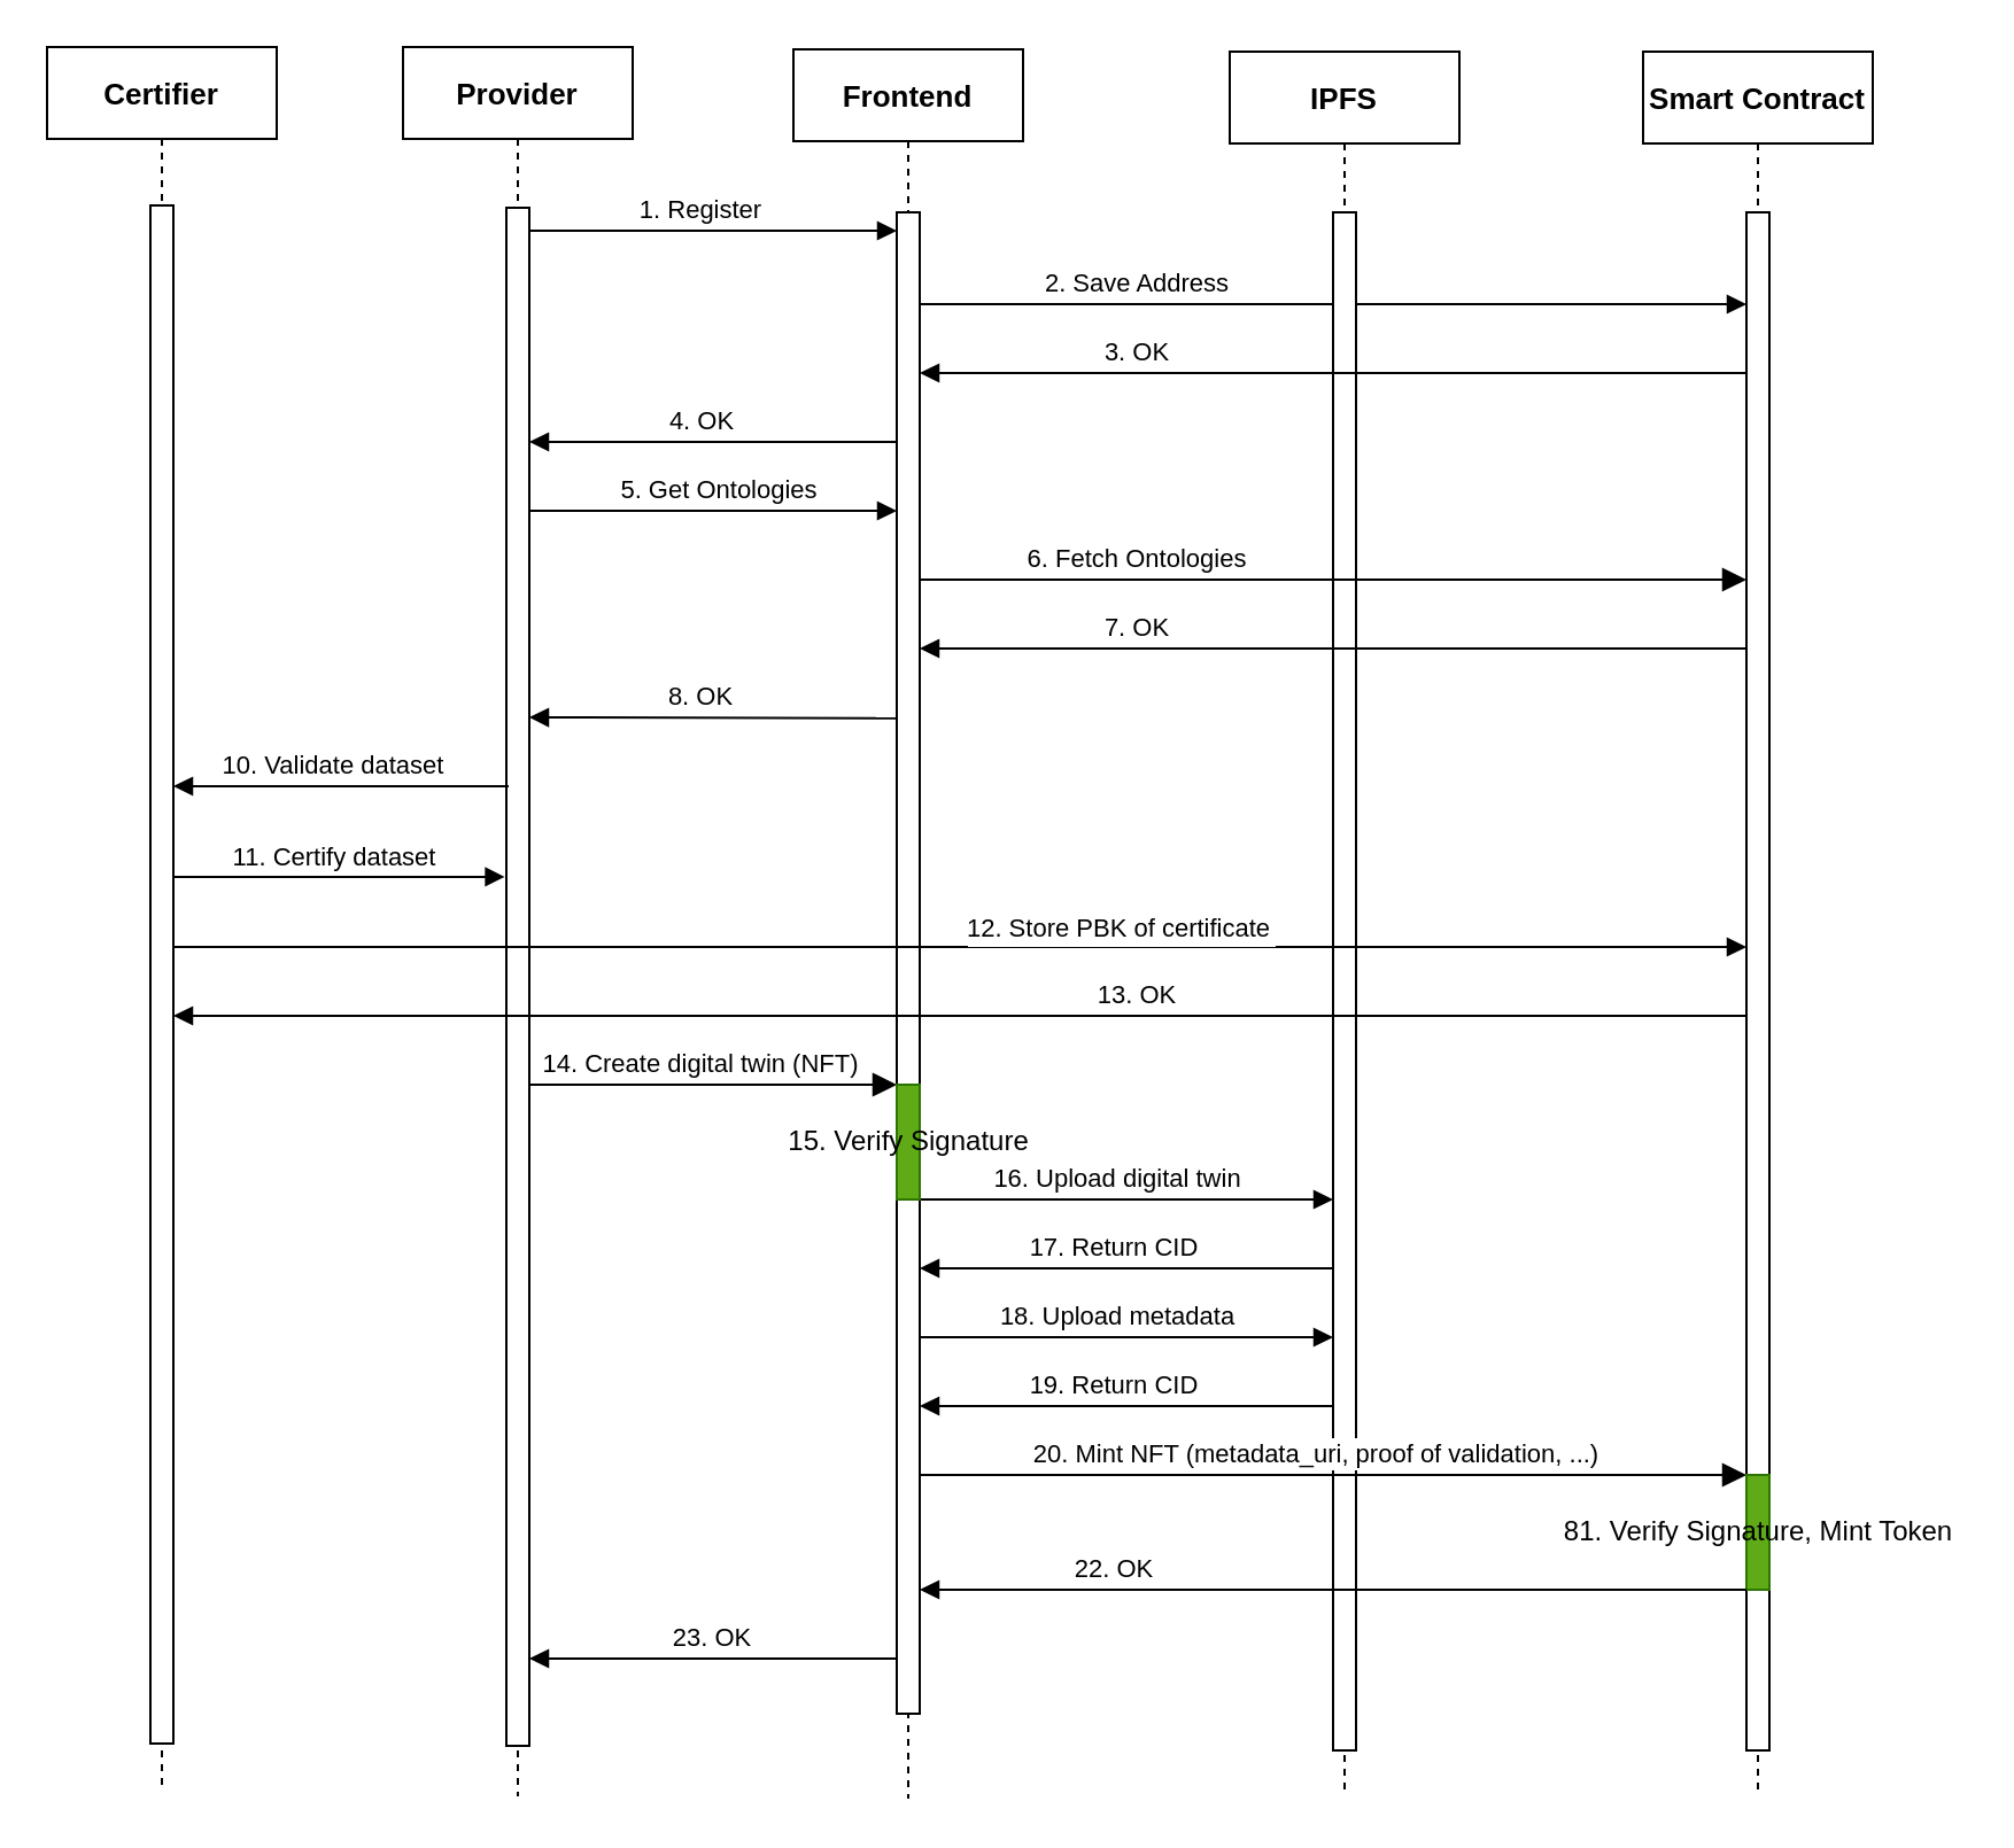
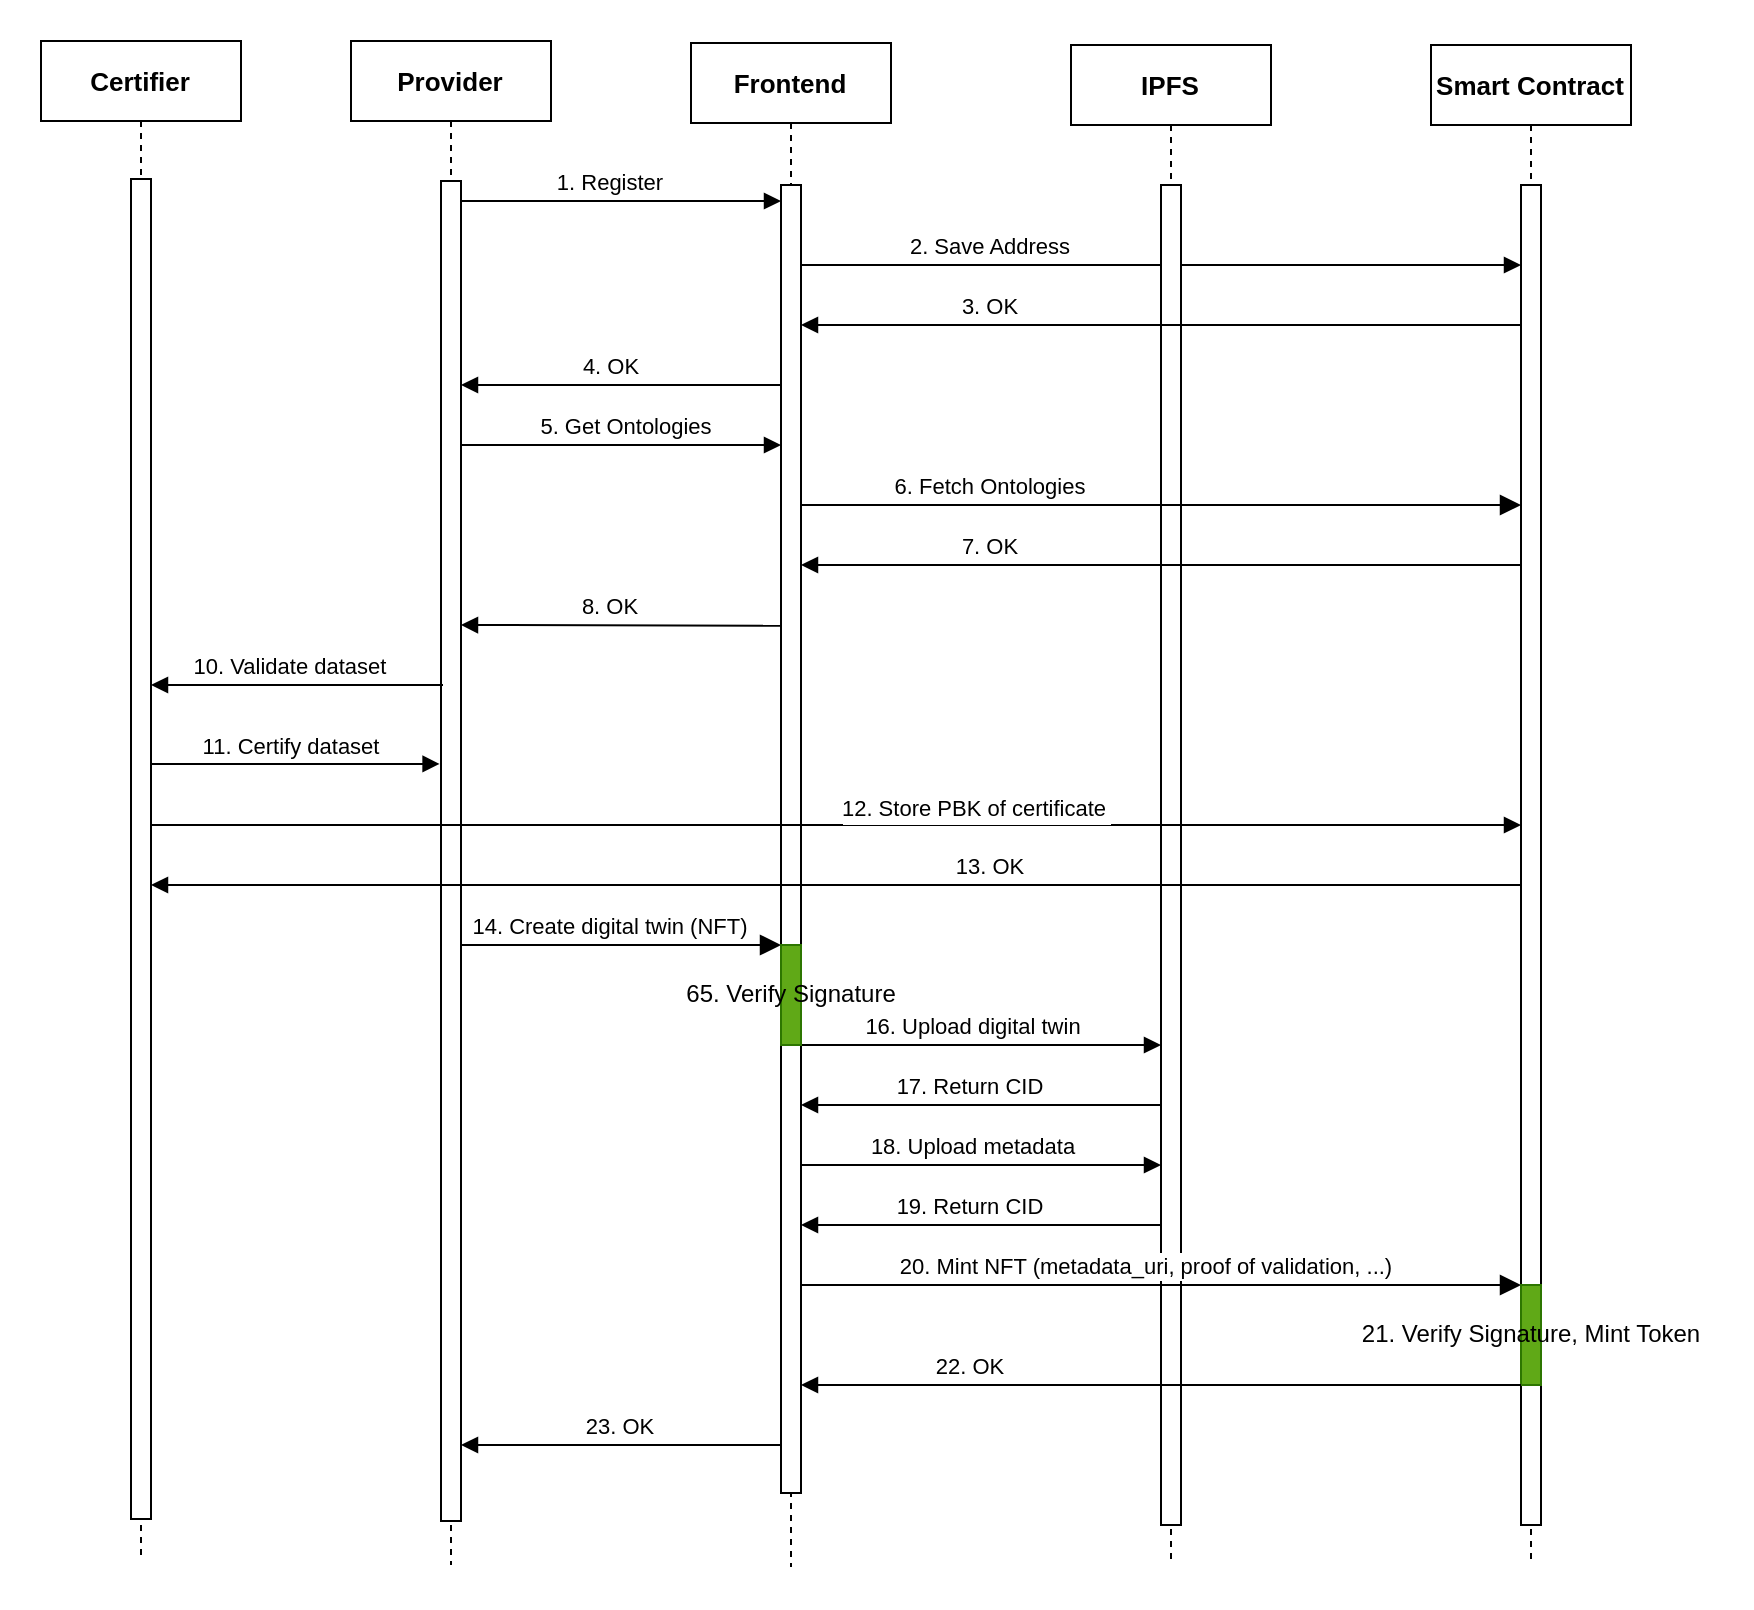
- <mxCell id="41" value="15. Verify Signature" style="text;html=1;align=center;verticalAlign=middle;resizable=0;points=[];autosize=1;strokeColor=none;" vertex="1" parent="1"><mxGeometry x="335" y="487" width="120" height="20" as="geometry" /></mxCell>
+ <mxCell id="41" value="65. Verify Signature" style="text;html=1;align=center;verticalAlign=middle;resizable=0;points=[];autosize=1;strokeColor=none;" vertex="1" parent="1"><mxGeometry x="335" y="487" width="120" height="20" as="geometry" /></mxCell>
- <mxCell id="22" value="81. Verify Signature, Mint Token" style="text;html=1;align=center;verticalAlign=middle;resizable=0;points=[];autosize=1;strokeColor=none;" parent="1" vertex="1"><mxGeometry x="675" y="657" width="180" height="20" as="geometry" /></mxCell>
+ <mxCell id="22" value="21. Verify Signature, Mint Token" style="text;html=1;align=center;verticalAlign=middle;resizable=0;points=[];autosize=1;strokeColor=none;" parent="1" vertex="1"><mxGeometry x="675" y="657" width="180" height="20" as="geometry" /></mxCell>
